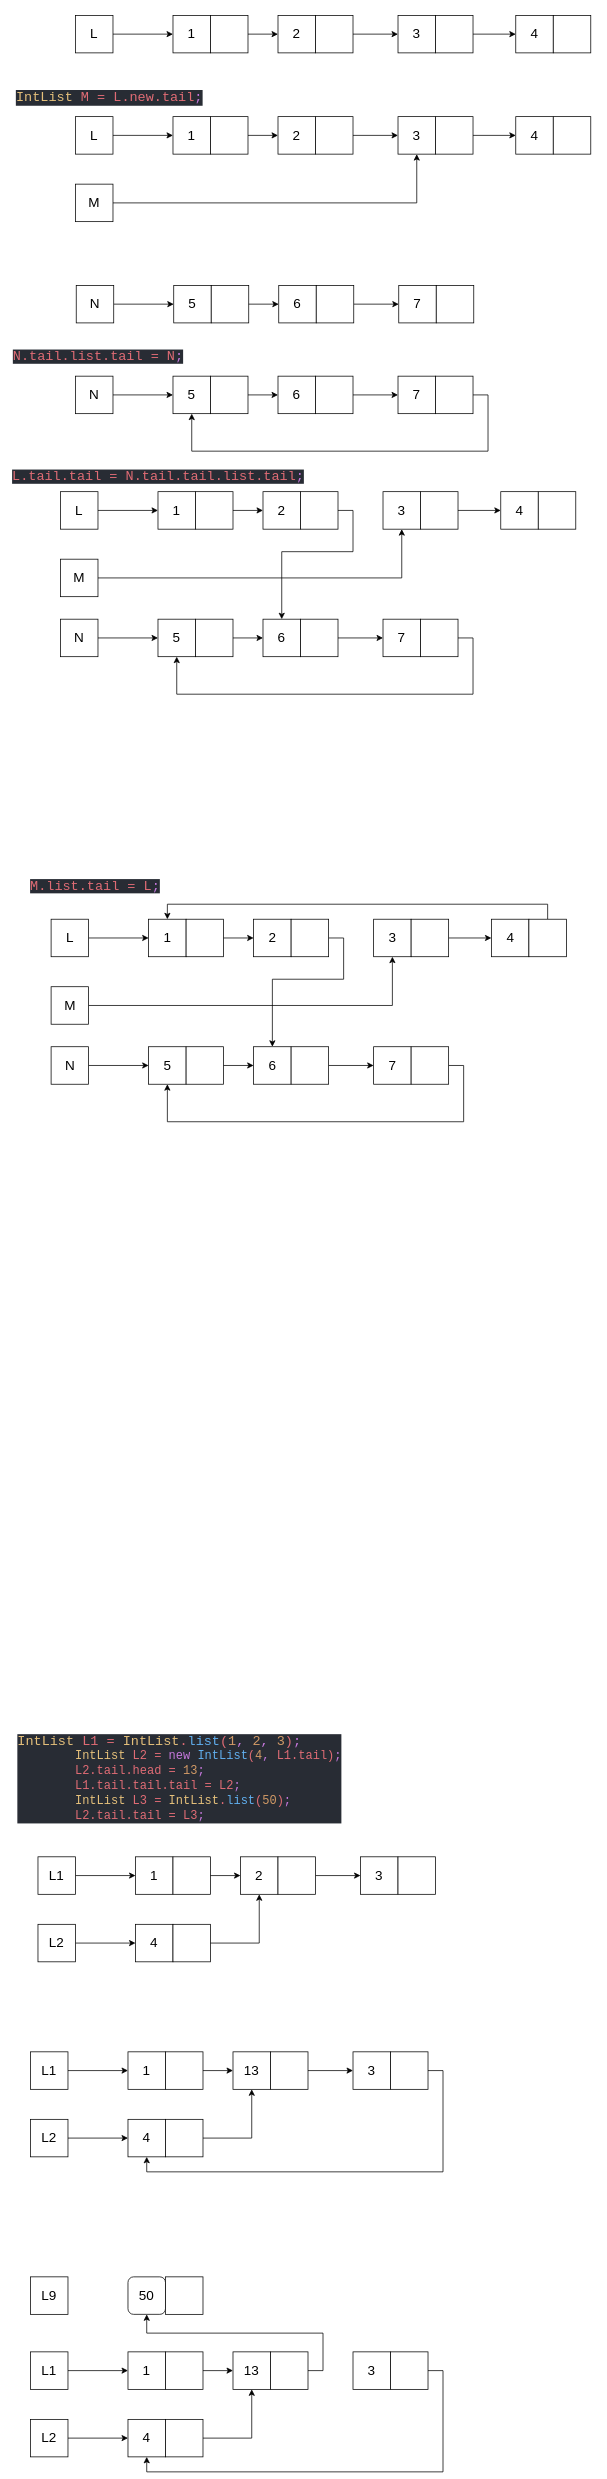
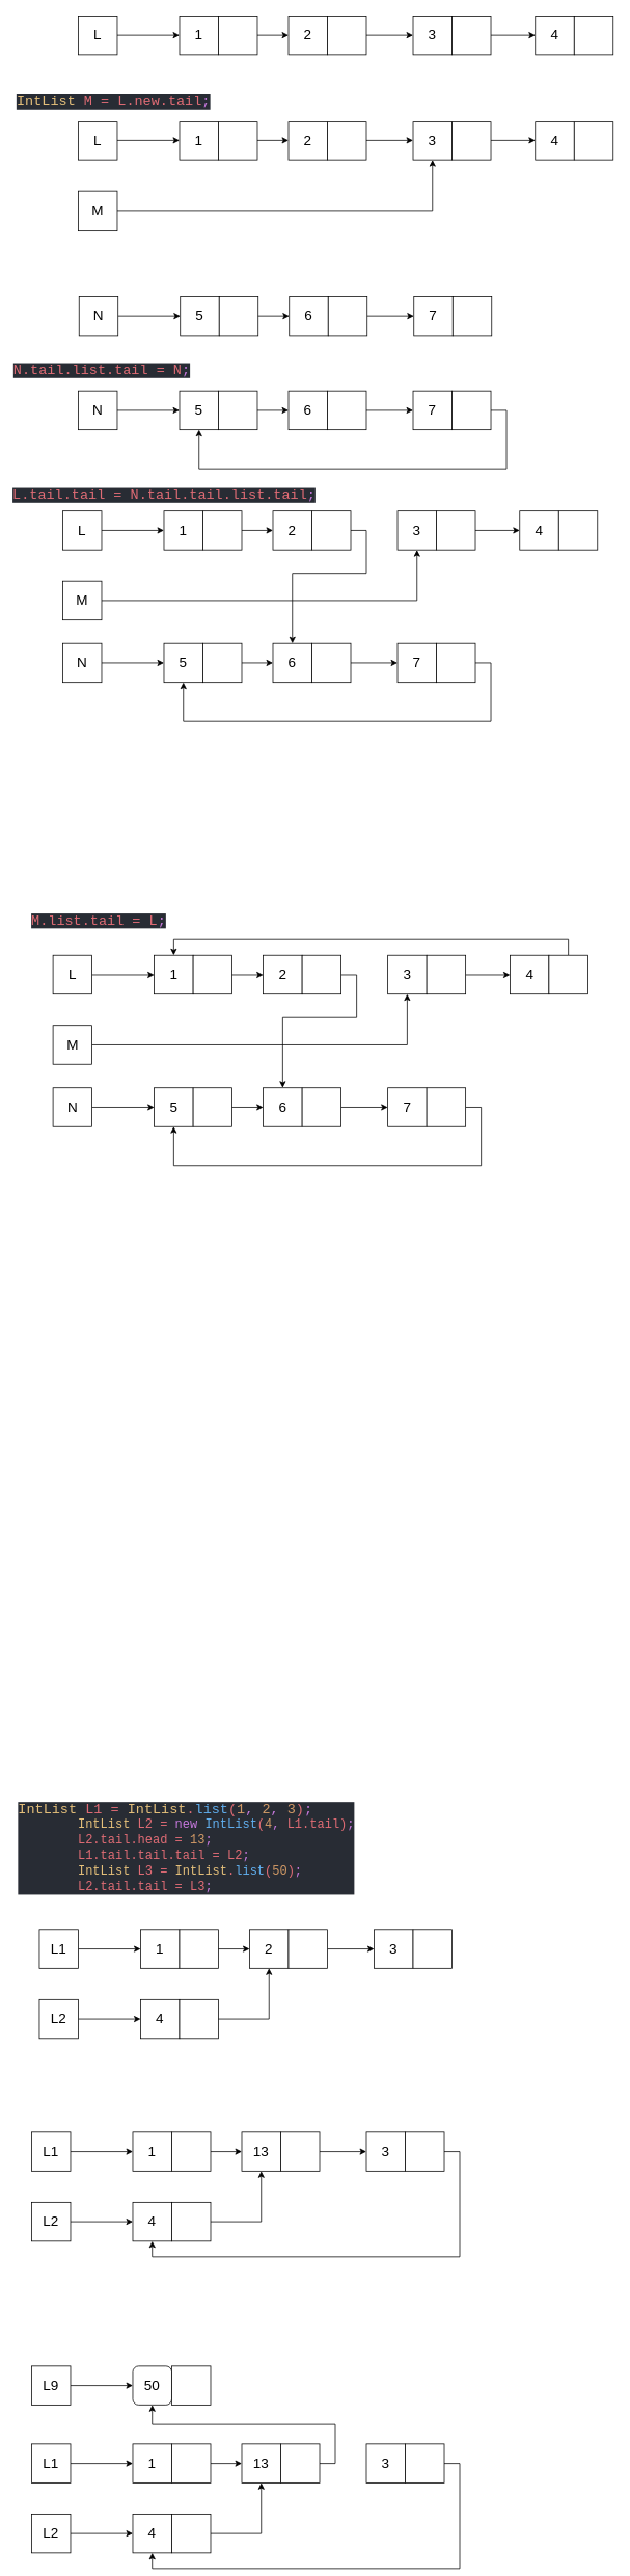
+ <mxCell id="152" style="edgeStyle=orthogonalEdgeStyle;rounded=0;orthogonalLoop=1;jettySize=auto;html=1;exitX=1;exitY=0.5;exitDx=0;exitDy=0;entryX=0;entryY=0.5;entryDx=0;entryDy=0;fontFamily=Helvetica;fontSize=18;" edge="1" parent="1" source="153" target="155"><mxGeometry relative="1" as="geometry" /></mxCell>
